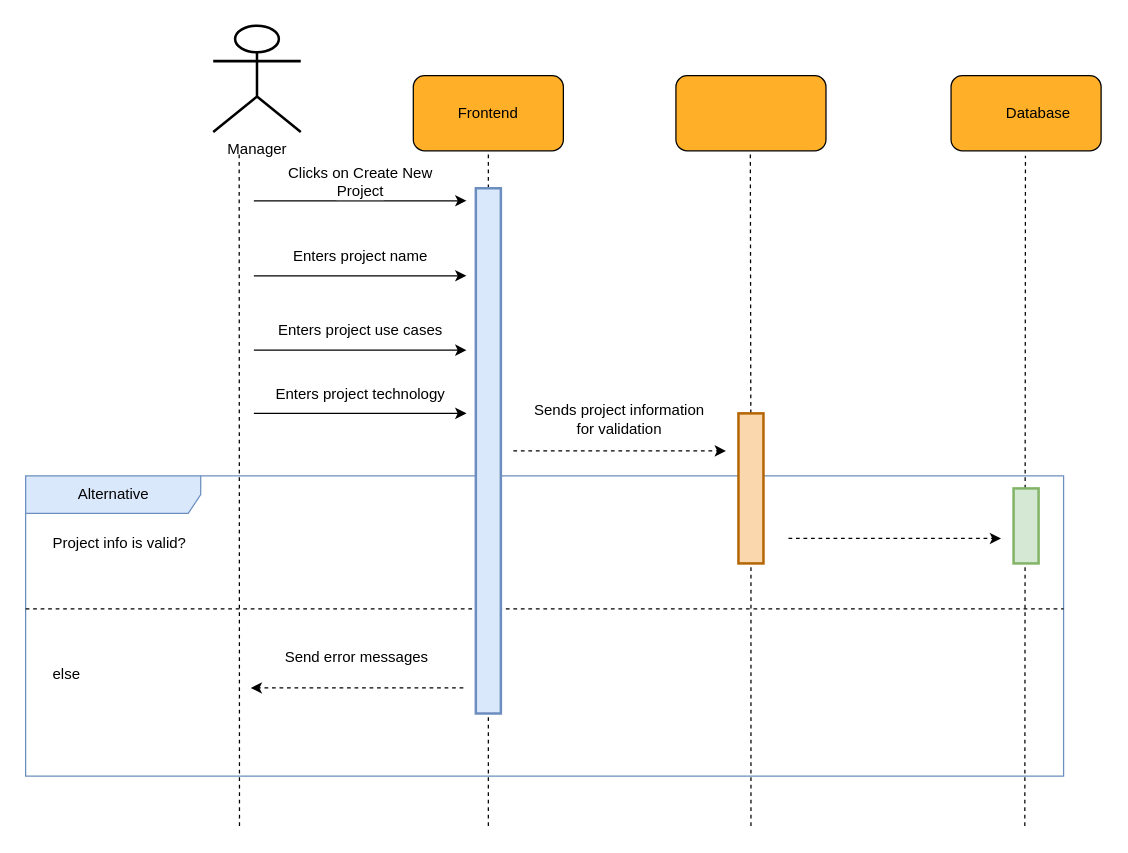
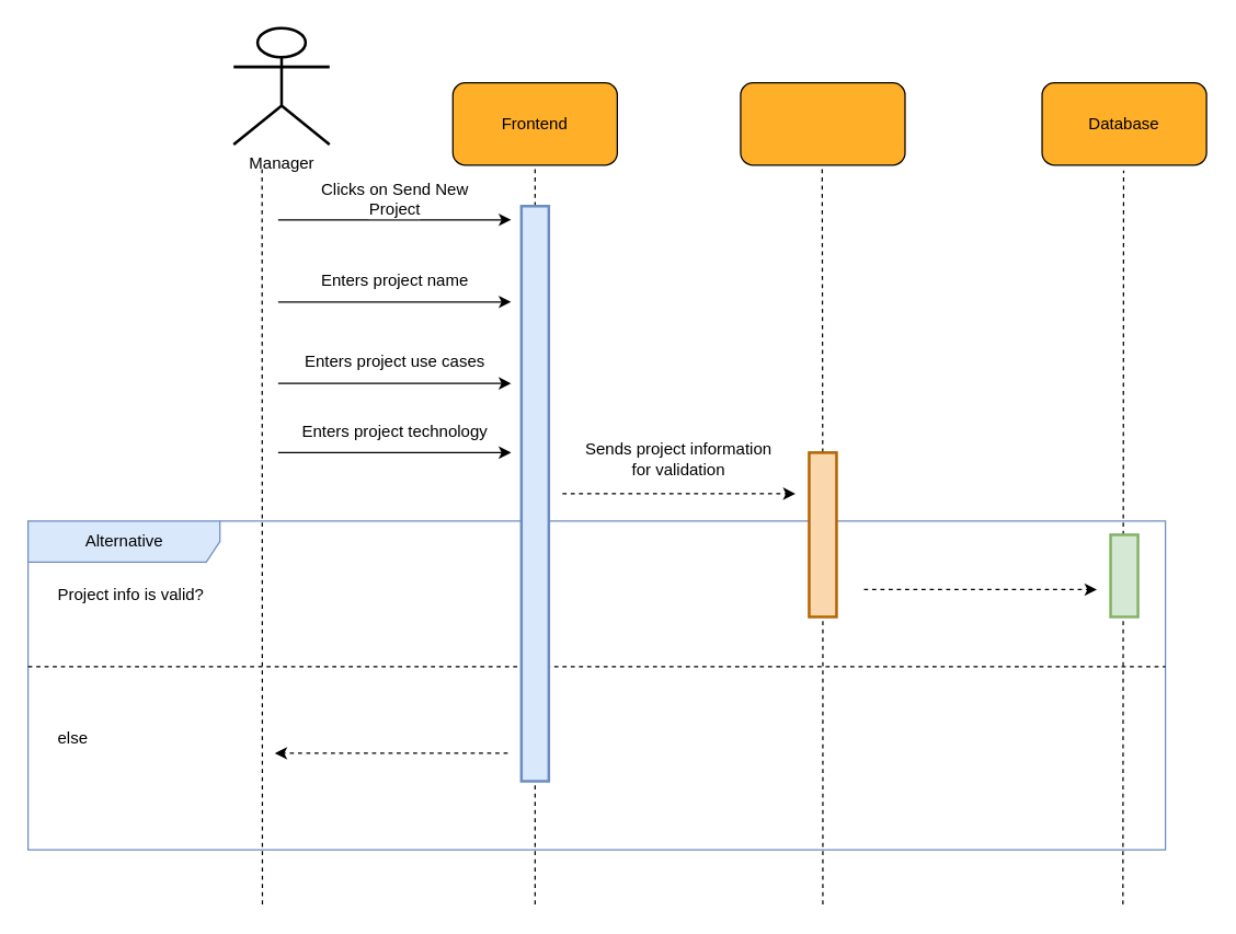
- <mxCell id="24" value="&lt;font style=&quot;font-size: 12px&quot;&gt;Database&lt;/font&gt;" style="text;html=1;strokeColor=none;fillColor=none;align=center;verticalAlign=middle;whiteSpace=wrap;rounded=0;fontSize=12;" vertex="1" parent="22"><mxGeometry x="40" y="15" width="60" height="30" as="geometry" /></mxCell>
+ <mxCell id="24" value="&lt;font style=&quot;font-size: 12px&quot;&gt;Database&lt;/font&gt;" style="text;html=1;strokeColor=none;fillColor=none;align=center;verticalAlign=middle;whiteSpace=wrap;rounded=0;fontSize=12;" vertex="1" parent="22"><mxGeometry x="30" y="15" width="60" height="30" as="geometry" /></mxCell>
- <mxCell id="18" value="&lt;span style=&quot;background-color: rgb(255 , 255 , 255) ; font-size: 12px&quot;&gt;Clicks on Create New Project&lt;/span&gt;" style="text;html=1;strokeColor=none;fillColor=none;align=center;verticalAlign=middle;whiteSpace=wrap;rounded=0;fontSize=12;" vertex="1" parent="1"><mxGeometry x="212.5" y="130" width="150" height="30" as="geometry" /></mxCell>
+ <mxCell id="18" value="&lt;span style=&quot;background-color: rgb(255 , 255 , 255) ; font-size: 12px&quot;&gt;Clicks on Send New Project&lt;/span&gt;" style="text;html=1;strokeColor=none;fillColor=none;align=center;verticalAlign=middle;whiteSpace=wrap;rounded=0;fontSize=12;" vertex="1" parent="1"><mxGeometry x="212.5" y="130" width="150" height="30" as="geometry" /></mxCell>
- <mxCell id="7" value="&lt;span style=&quot;background-color: rgb(255 , 255 , 255)&quot;&gt;Send error messages&lt;/span&gt;" style="text;html=1;strokeColor=none;fillColor=none;align=center;verticalAlign=middle;whiteSpace=wrap;rounded=0;fontSize=12;" vertex="1" parent="2"><mxGeometry x="190" y="129.6" width="150" height="30" as="geometry" /></mxCell>
